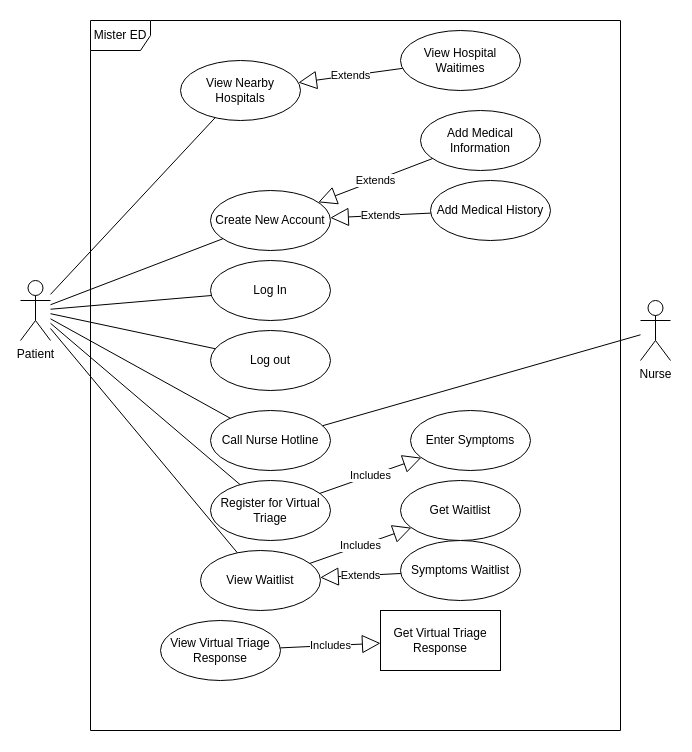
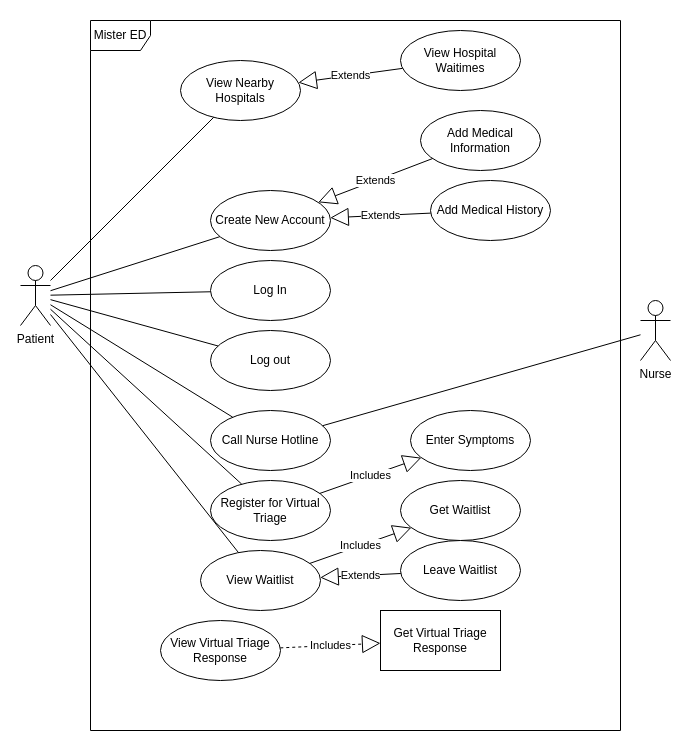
- <mxCell id="2" value="Patient" style="shape=umlActor;verticalLabelPosition=bottom;verticalAlign=top;html=1;outlineConnect=0;" vertex="1" parent="1"><mxGeometry x="20" y="280" width="30" height="60" as="geometry" /></mxCell>
+ <mxCell id="2" value="Patient" style="shape=umlActor;verticalLabelPosition=bottom;verticalAlign=top;html=1;outlineConnect=0;" vertex="1" parent="1"><mxGeometry x="20" y="265" width="30" height="60" as="geometry" /></mxCell>
- <mxCell id="33" value="Symptoms Waitlist" style="ellipse;whiteSpace=wrap;html=1;" vertex="1" parent="1"><mxGeometry x="400" y="540" width="120" height="60" as="geometry" /></mxCell>
+ <mxCell id="33" value="Leave Waitlist" style="ellipse;whiteSpace=wrap;html=1;" vertex="1" parent="1"><mxGeometry x="400" y="540" width="120" height="60" as="geometry" /></mxCell>
- <mxCell id="28" value="Includes" style="endArrow=block;endSize=16;endFill=0;html=1;rounded=0;" edge="1" parent="1" source="26" target="27"><mxGeometry width="160" relative="1" as="geometry"><mxPoint x="336" y="609" as="sourcePoint" /><mxPoint x="424" y="591" as="targetPoint" /></mxGeometry></mxCell>
+ <mxCell id="28" value="Includes" style="endArrow=block;endSize=16;endFill=0;html=1;rounded=0;dashed=1;" edge="1" parent="1" source="26" target="27"><mxGeometry width="160" relative="1" as="geometry"><mxPoint x="336" y="609" as="sourcePoint" /><mxPoint x="424" y="591" as="targetPoint" /></mxGeometry></mxCell>
